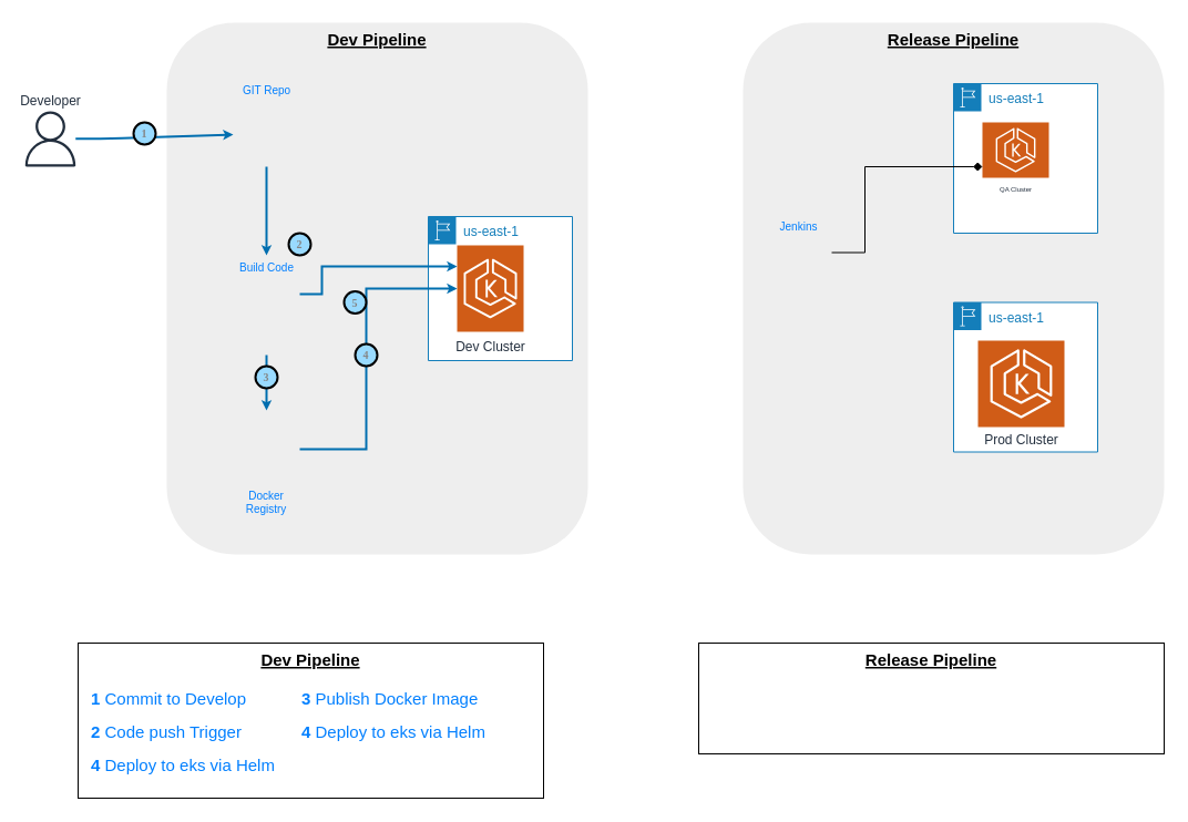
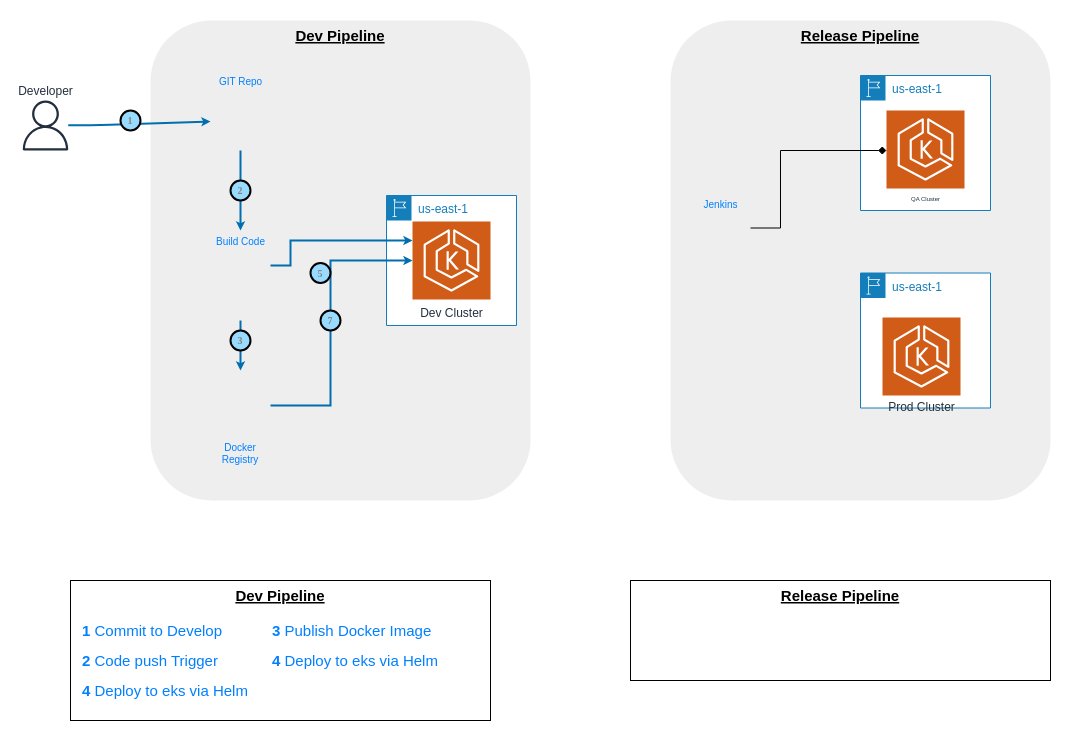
- <mxCell id="24" value="&lt;p style=&quot;line-height: 20% ; font-size: 6px&quot;&gt;QA Cluster&lt;/p&gt;&lt;p&gt;&lt;/p&gt;" style="outlineConnect=0;fontColor=#232F3E;gradientColor=none;gradientDirection=north;fillColor=#D05C17;strokeColor=#ffffff;dashed=0;verticalLabelPosition=bottom;verticalAlign=top;align=center;html=1;fontSize=12;fontStyle=0;aspect=fixed;shape=mxgraph.aws4.resourceIcon;resIcon=mxgraph.aws4.eks;rounded=1;shadow=0;glass=0;comic=0;labelBackgroundColor=none;spacing=0;" vertex="1" parent="1"><mxGeometry x="886" y="110" width="60" height="50" as="geometry" /></mxCell>
+ <mxCell id="24" value="&lt;p style=&quot;line-height: 20% ; font-size: 6px&quot;&gt;QA Cluster&lt;/p&gt;&lt;p&gt;&lt;/p&gt;" style="outlineConnect=0;fontColor=#232F3E;gradientColor=none;gradientDirection=north;fillColor=#D05C17;strokeColor=#ffffff;dashed=0;verticalLabelPosition=bottom;verticalAlign=top;align=center;html=1;fontSize=12;fontStyle=0;aspect=fixed;shape=mxgraph.aws4.resourceIcon;resIcon=mxgraph.aws4.eks;rounded=1;shadow=0;glass=0;comic=0;labelBackgroundColor=none;spacing=0;" vertex="1" parent="1"><mxGeometry x="886" y="110" width="78" height="78" as="geometry" /></mxCell>
- <mxCell id="10" value="&lt;b style=&quot;font-size: 10px&quot;&gt;&lt;font face=&quot;Tahoma&quot; style=&quot;font-size: 10px&quot;&gt;2&lt;/font&gt;&lt;/b&gt;" style="ellipse;whiteSpace=wrap;html=1;aspect=fixed;rounded=1;shadow=0;glass=0;comic=0;labelBackgroundColor=none;strokeColor=#000000;fillColor=#99DAFF;gradientColor=none;labelBorderColor=none;fontColor=#858585;perimeterSpacing=29;strokeWidth=2;fontSize=10;" parent="1" vertex="1"><mxGeometry x="260" y="210" width="20" height="20" as="geometry" /></mxCell>
+ <mxCell id="10" value="&lt;b style=&quot;font-size: 10px&quot;&gt;&lt;font face=&quot;Tahoma&quot; style=&quot;font-size: 10px&quot;&gt;2&lt;/font&gt;&lt;/b&gt;" style="ellipse;whiteSpace=wrap;html=1;aspect=fixed;rounded=1;shadow=0;glass=0;comic=0;labelBackgroundColor=none;strokeColor=#000000;fillColor=#99DAFF;gradientColor=none;labelBorderColor=none;fontColor=#858585;perimeterSpacing=29;strokeWidth=2;fontSize=10;" parent="1" vertex="1"><mxGeometry x="230" y="180" width="20" height="20" as="geometry" /></mxCell>
- <mxCell id="19" value="Dev Cluster" style="outlineConnect=0;fontColor=#232F3E;gradientColor=none;gradientDirection=north;fillColor=#D05C17;strokeColor=#ffffff;dashed=0;verticalLabelPosition=bottom;verticalAlign=top;align=center;html=1;fontSize=12;fontStyle=0;aspect=fixed;shape=mxgraph.aws4.resourceIcon;resIcon=mxgraph.aws4.eks;rounded=1;shadow=0;glass=0;comic=0;labelBackgroundColor=none;" parent="1" vertex="1"><mxGeometry x="412" y="221" width="60" height="78" as="geometry" /></mxCell>
+ <mxCell id="19" value="Dev Cluster" style="outlineConnect=0;fontColor=#232F3E;gradientColor=none;gradientDirection=north;fillColor=#D05C17;strokeColor=#ffffff;dashed=0;verticalLabelPosition=bottom;verticalAlign=top;align=center;html=1;fontSize=12;fontStyle=0;aspect=fixed;shape=mxgraph.aws4.resourceIcon;resIcon=mxgraph.aws4.eks;rounded=1;shadow=0;glass=0;comic=0;labelBackgroundColor=none;" parent="1" vertex="1"><mxGeometry x="412" y="221" width="78" height="78" as="geometry" /></mxCell>
- <mxCell id="21" value="&lt;b style=&quot;font-size: 10px&quot;&gt;&lt;font face=&quot;Tahoma&quot; style=&quot;font-size: 10px&quot;&gt;4&lt;/font&gt;&lt;/b&gt;" style="ellipse;whiteSpace=wrap;html=1;aspect=fixed;rounded=1;shadow=0;glass=0;comic=0;labelBackgroundColor=none;strokeColor=#000000;fillColor=#99DAFF;gradientColor=none;labelBorderColor=none;fontColor=#858585;perimeterSpacing=29;strokeWidth=2;fontSize=10;" parent="1" vertex="1"><mxGeometry x="320" y="310" width="20" height="20" as="geometry" /></mxCell>
+ <mxCell id="21" value="&lt;b style=&quot;font-size: 10px&quot;&gt;&lt;font face=&quot;Tahoma&quot; style=&quot;font-size: 10px&quot;&gt;7&lt;/font&gt;&lt;/b&gt;" style="ellipse;whiteSpace=wrap;html=1;aspect=fixed;rounded=1;shadow=0;glass=0;comic=0;labelBackgroundColor=none;strokeColor=#000000;fillColor=#99DAFF;gradientColor=none;labelBorderColor=none;fontColor=#858585;perimeterSpacing=29;strokeWidth=2;fontSize=10;" parent="1" vertex="1"><mxGeometry x="320" y="310" width="20" height="20" as="geometry" /></mxCell>
- <mxCell id="28" value="Prod Cluster" style="outlineConnect=0;fontColor=#232F3E;gradientColor=none;gradientDirection=north;fillColor=#D05C17;strokeColor=#ffffff;dashed=0;verticalLabelPosition=bottom;verticalAlign=top;align=center;html=1;fontSize=12;fontStyle=0;aspect=fixed;shape=mxgraph.aws4.resourceIcon;resIcon=mxgraph.aws4.eks;rounded=1;shadow=0;glass=0;comic=0;labelBackgroundColor=none;labelPosition=center;spacing=0;" vertex="1" parent="1"><mxGeometry x="882" y="307" width="78" height="78" as="geometry" /></mxCell>
+ <mxCell id="28" value="Prod Cluster" style="outlineConnect=0;fontColor=#232F3E;gradientColor=none;gradientDirection=north;fillColor=#D05C17;strokeColor=#ffffff;dashed=0;verticalLabelPosition=bottom;verticalAlign=top;align=center;html=1;fontSize=12;fontStyle=0;aspect=fixed;shape=mxgraph.aws4.resourceIcon;resIcon=mxgraph.aws4.eks;rounded=1;shadow=0;glass=0;comic=0;labelBackgroundColor=none;labelPosition=center;spacing=0;" vertex="1" parent="1"><mxGeometry x="882" y="317" width="78" height="78" as="geometry" /></mxCell>
